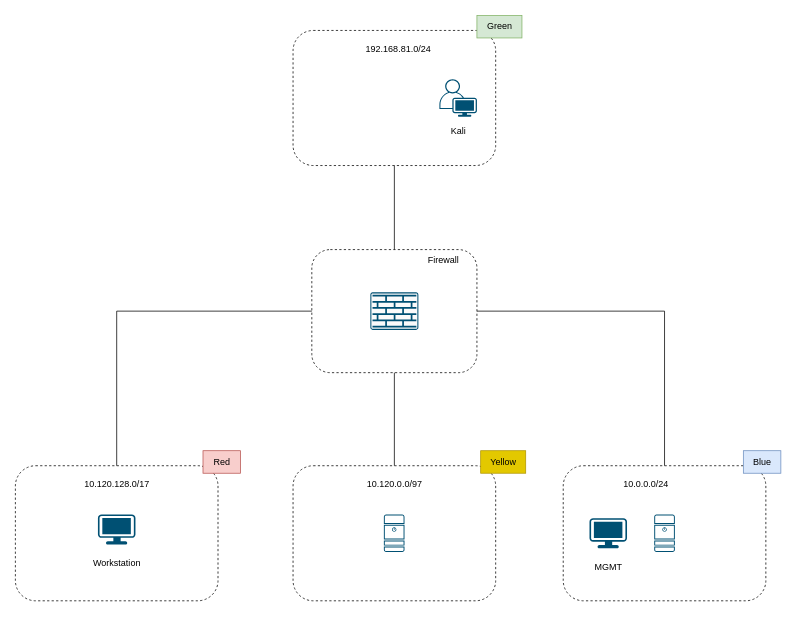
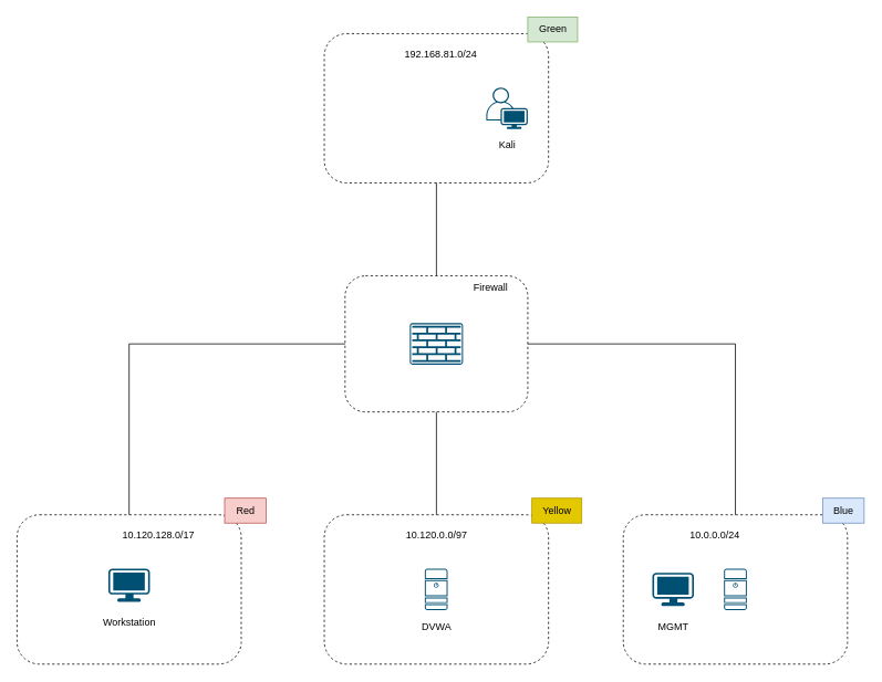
- <mxCell id="29" value="10.120.128.0/17" style="text;html=1;align=center;verticalAlign=middle;resizable=0;points=[];autosize=1;strokeColor=none;fillColor=none;" vertex="1" parent="1"><mxGeometry x="100" y="630" width="110" height="30" as="geometry" /></mxCell>
+ <mxCell id="29" value="10.120.128.0/17" style="text;html=1;align=center;verticalAlign=middle;resizable=0;points=[];autosize=1;strokeColor=none;fillColor=none;" vertex="1" parent="1"><mxGeometry x="135" y="630" width="110" height="30" as="geometry" /></mxCell>
+ <mxCell id="25" value="DVWA" style="text;html=1;align=center;verticalAlign=middle;resizable=0;points=[];autosize=1;strokeColor=none;fillColor=none;" vertex="1" parent="1"><mxGeometry x="495" y="740" width="60" height="30" as="geometry" /></mxCell>
